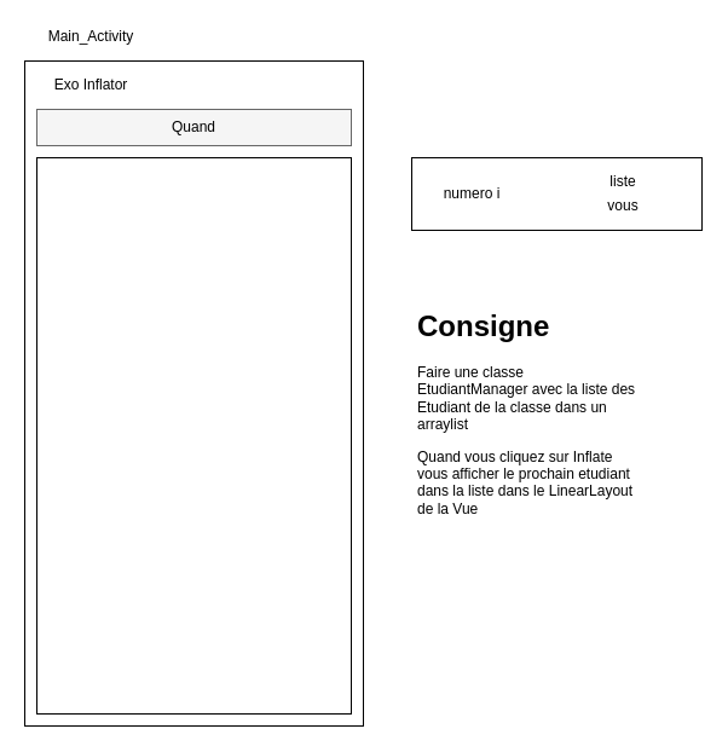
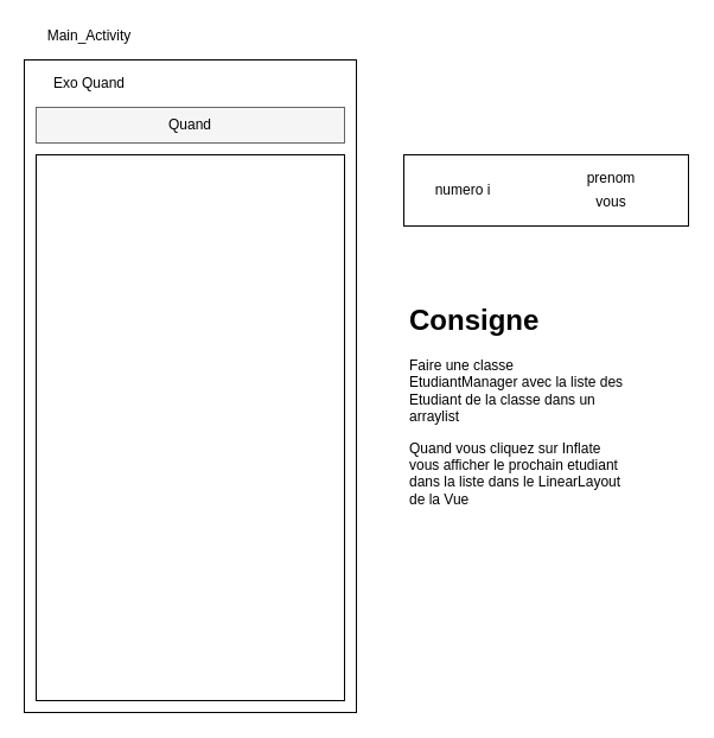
- <mxCell id="3" value="Exo Inflator" style="text;html=1;strokeColor=none;fillColor=none;align=center;verticalAlign=middle;whiteSpace=wrap;rounded=0;" vertex="1" parent="1"><mxGeometry x="30" y="60" width="90" height="20" as="geometry" /></mxCell>
+ <mxCell id="3" value="Exo Quand" style="text;html=1;strokeColor=none;fillColor=none;align=center;verticalAlign=middle;whiteSpace=wrap;rounded=0;" vertex="1" parent="1"><mxGeometry x="30" y="60" width="90" height="20" as="geometry" /></mxCell>
- <mxCell id="9" value="liste" style="text;html=1;strokeColor=none;fillColor=none;align=center;verticalAlign=middle;whiteSpace=wrap;rounded=0;" vertex="1" parent="1"><mxGeometry x="460" y="140" width="110" height="20" as="geometry" /></mxCell>
+ <mxCell id="9" value="prenom" style="text;html=1;strokeColor=none;fillColor=none;align=center;verticalAlign=middle;whiteSpace=wrap;rounded=0;" vertex="1" parent="1"><mxGeometry x="460" y="140" width="110" height="20" as="geometry" /></mxCell>
